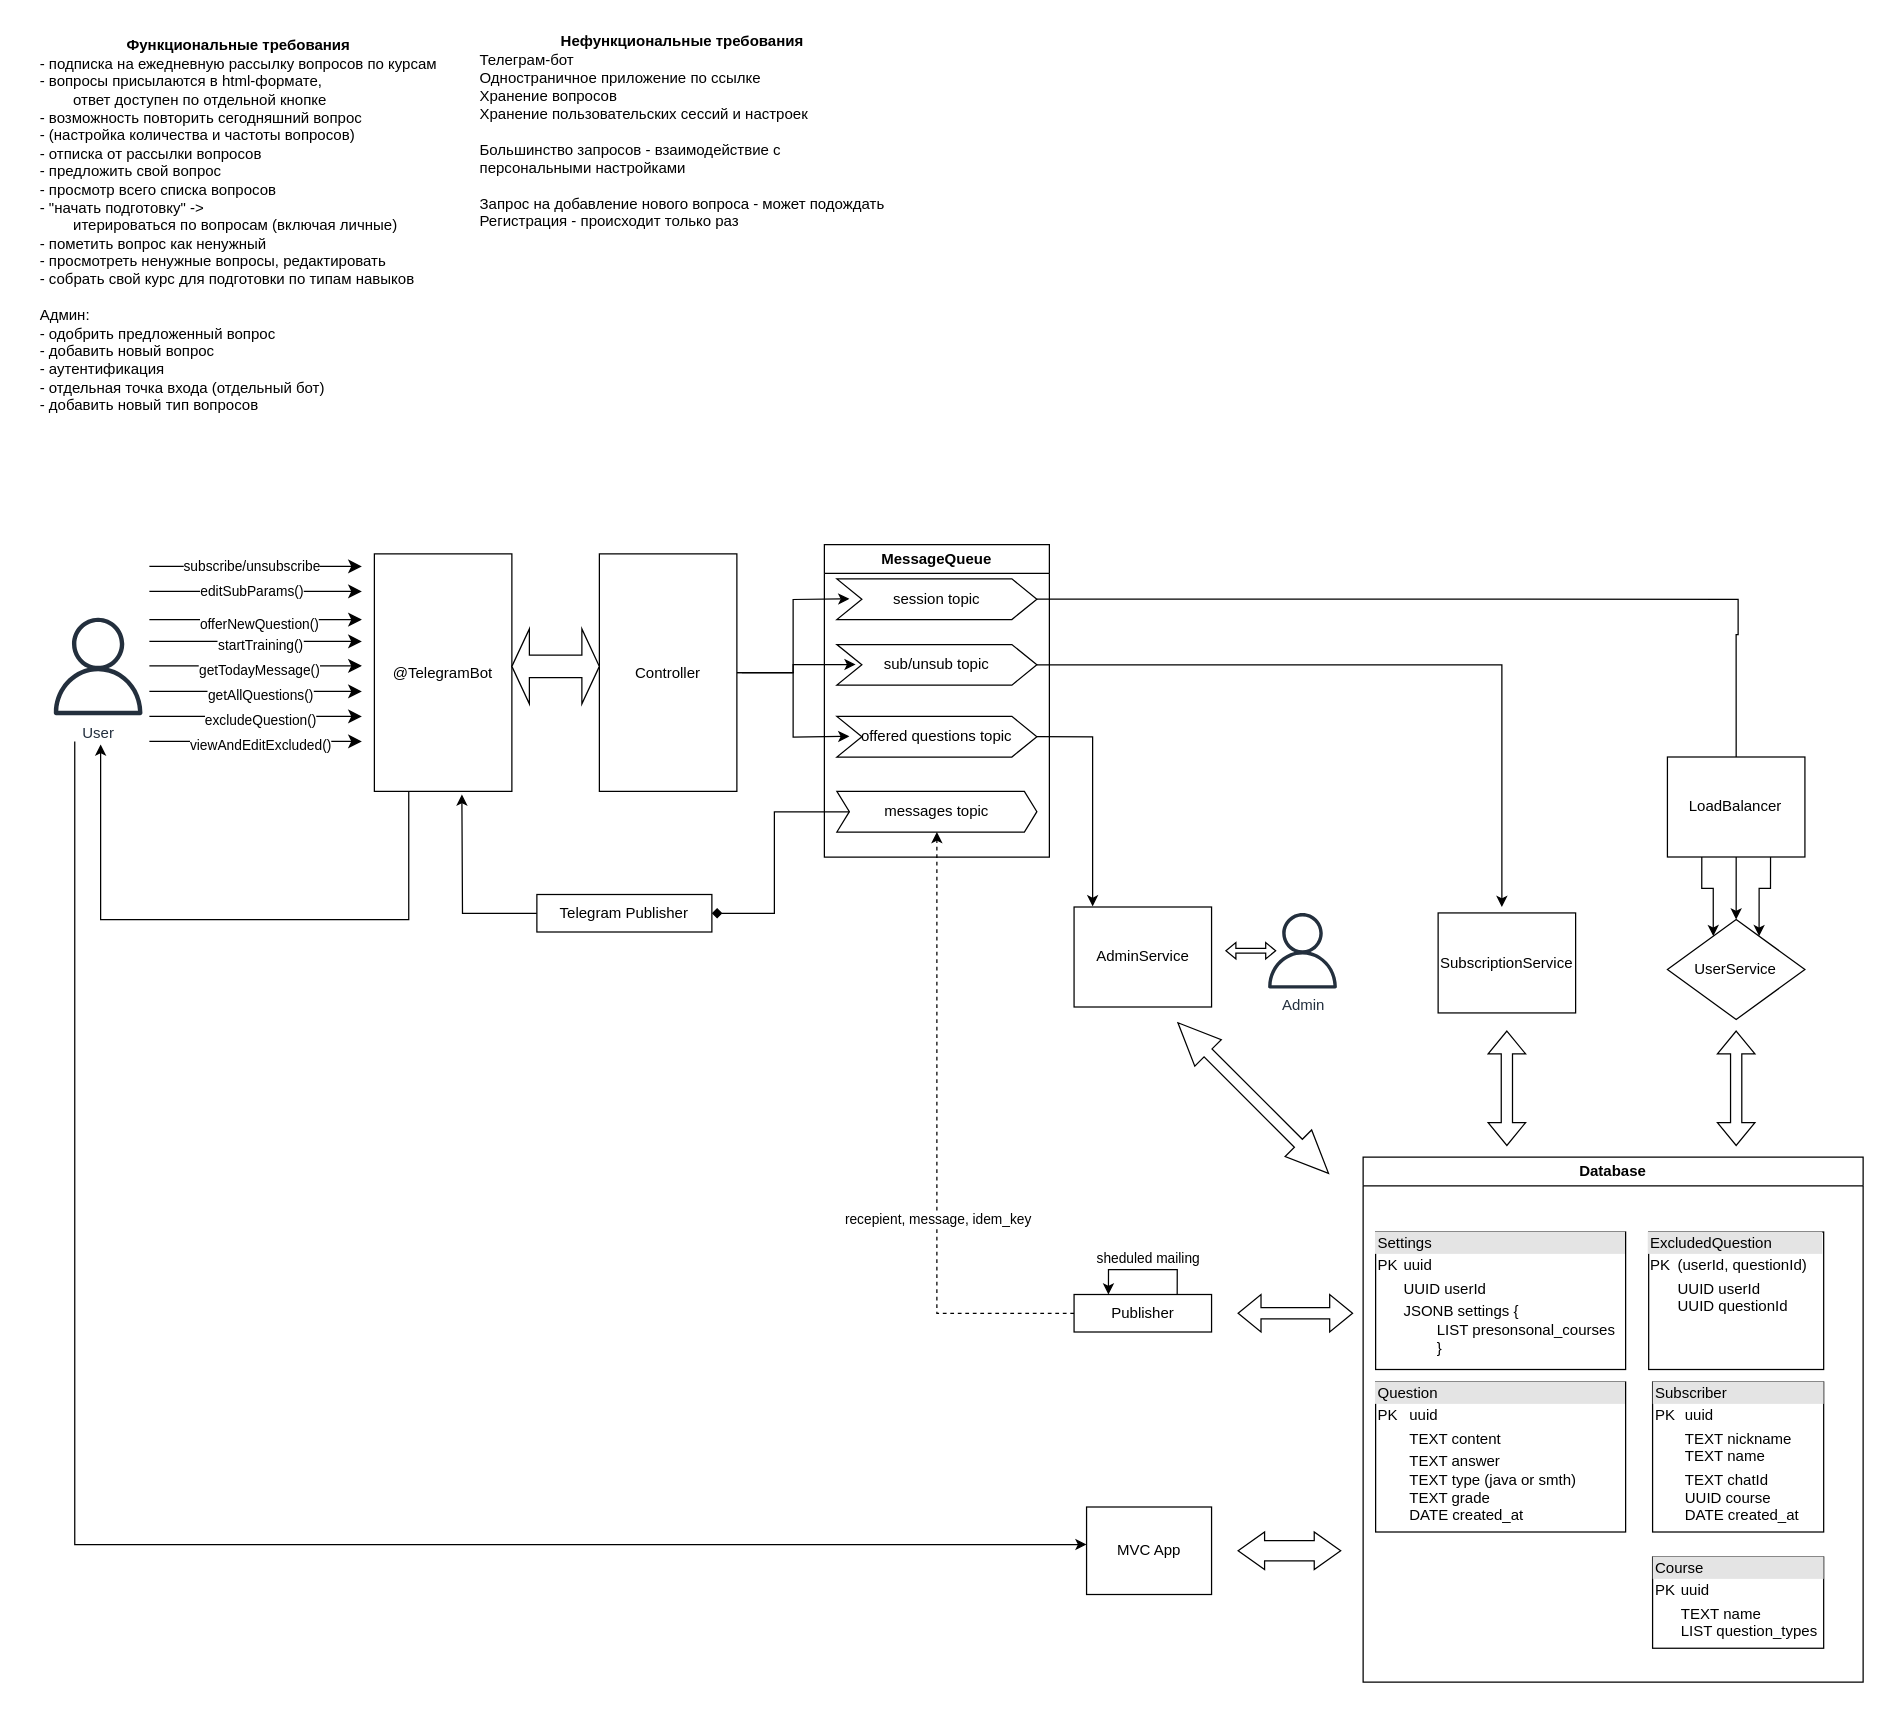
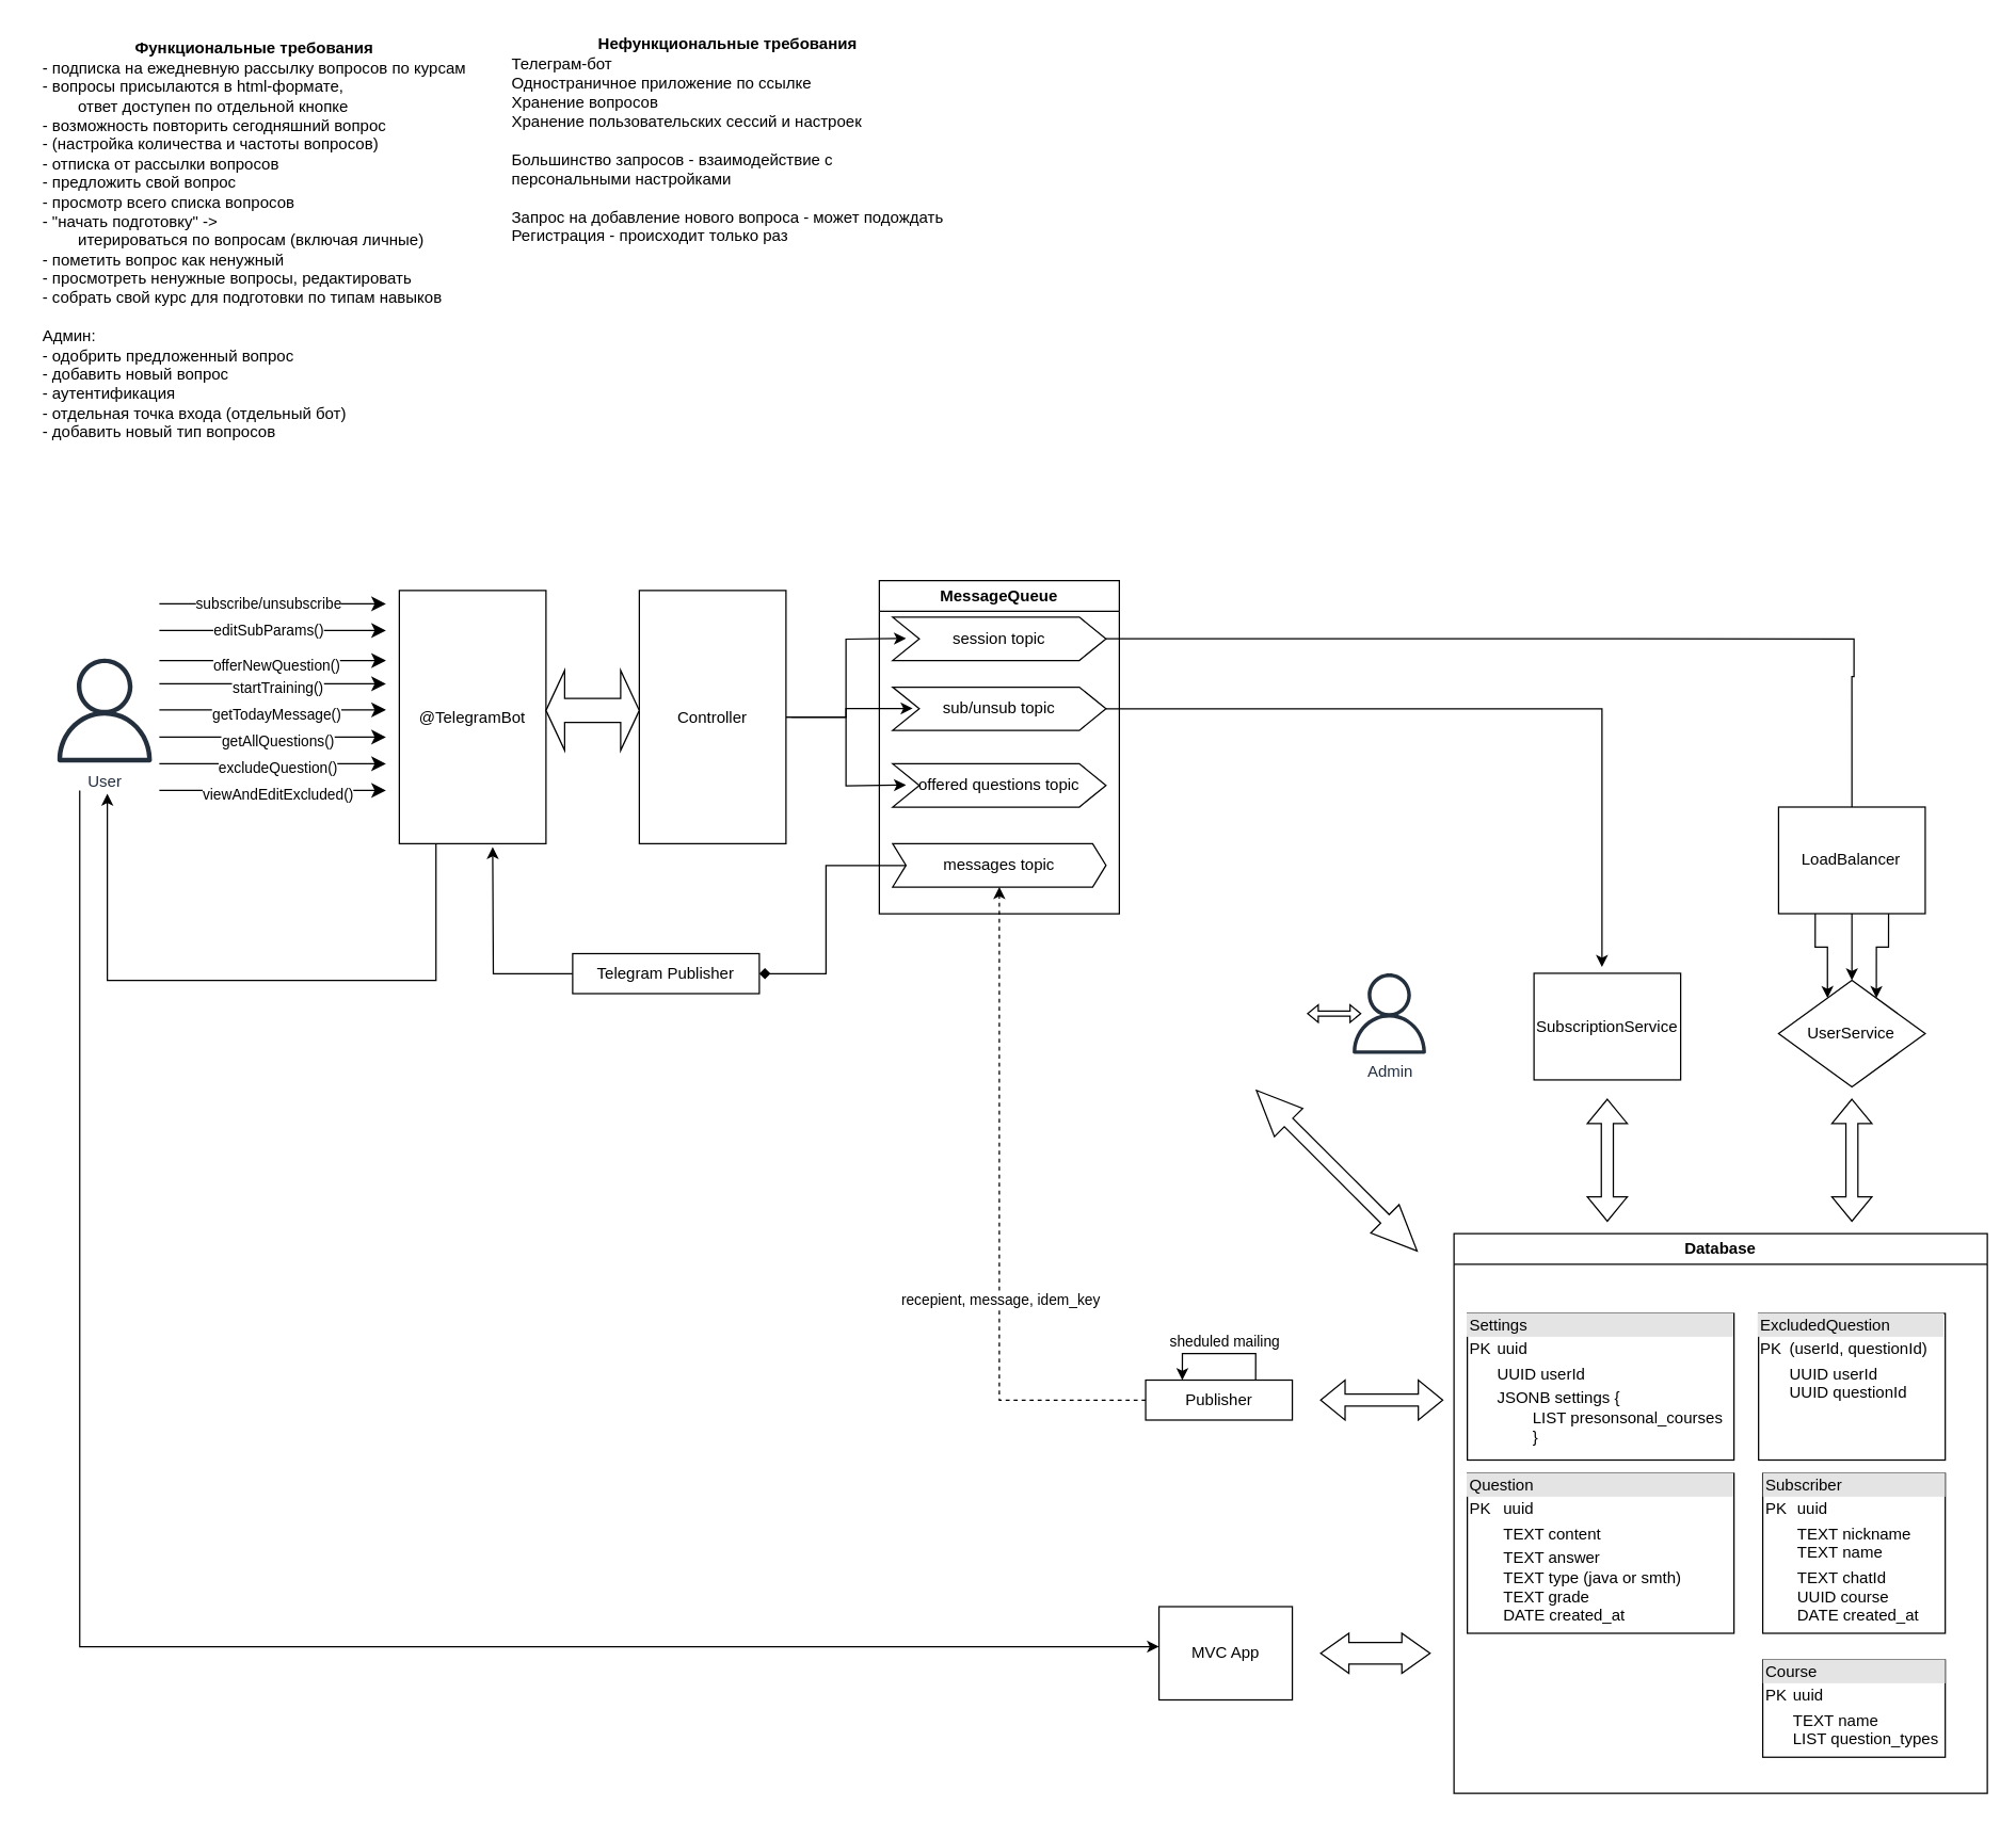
- <mxCell id="31" style="edgeStyle=orthogonalEdgeStyle;rounded=0;orthogonalLoop=1;jettySize=auto;html=1;exitX=1;exitY=0.5;exitDx=0;exitDy=0;entryX=0.135;entryY=-0.006;entryDx=0;entryDy=0;entryPerimeter=0;" parent="1" source="27" target="52" edge="1"><mxGeometry relative="1" as="geometry"><mxPoint x="879" y="662.5" as="targetPoint" /></mxGeometry></mxCell>
- <mxCell id="52" value="AdminService" style="html=1;whiteSpace=wrap;" parent="1" vertex="1"><mxGeometry x="858.75" y="725" width="110" height="80" as="geometry" /></mxCell>
